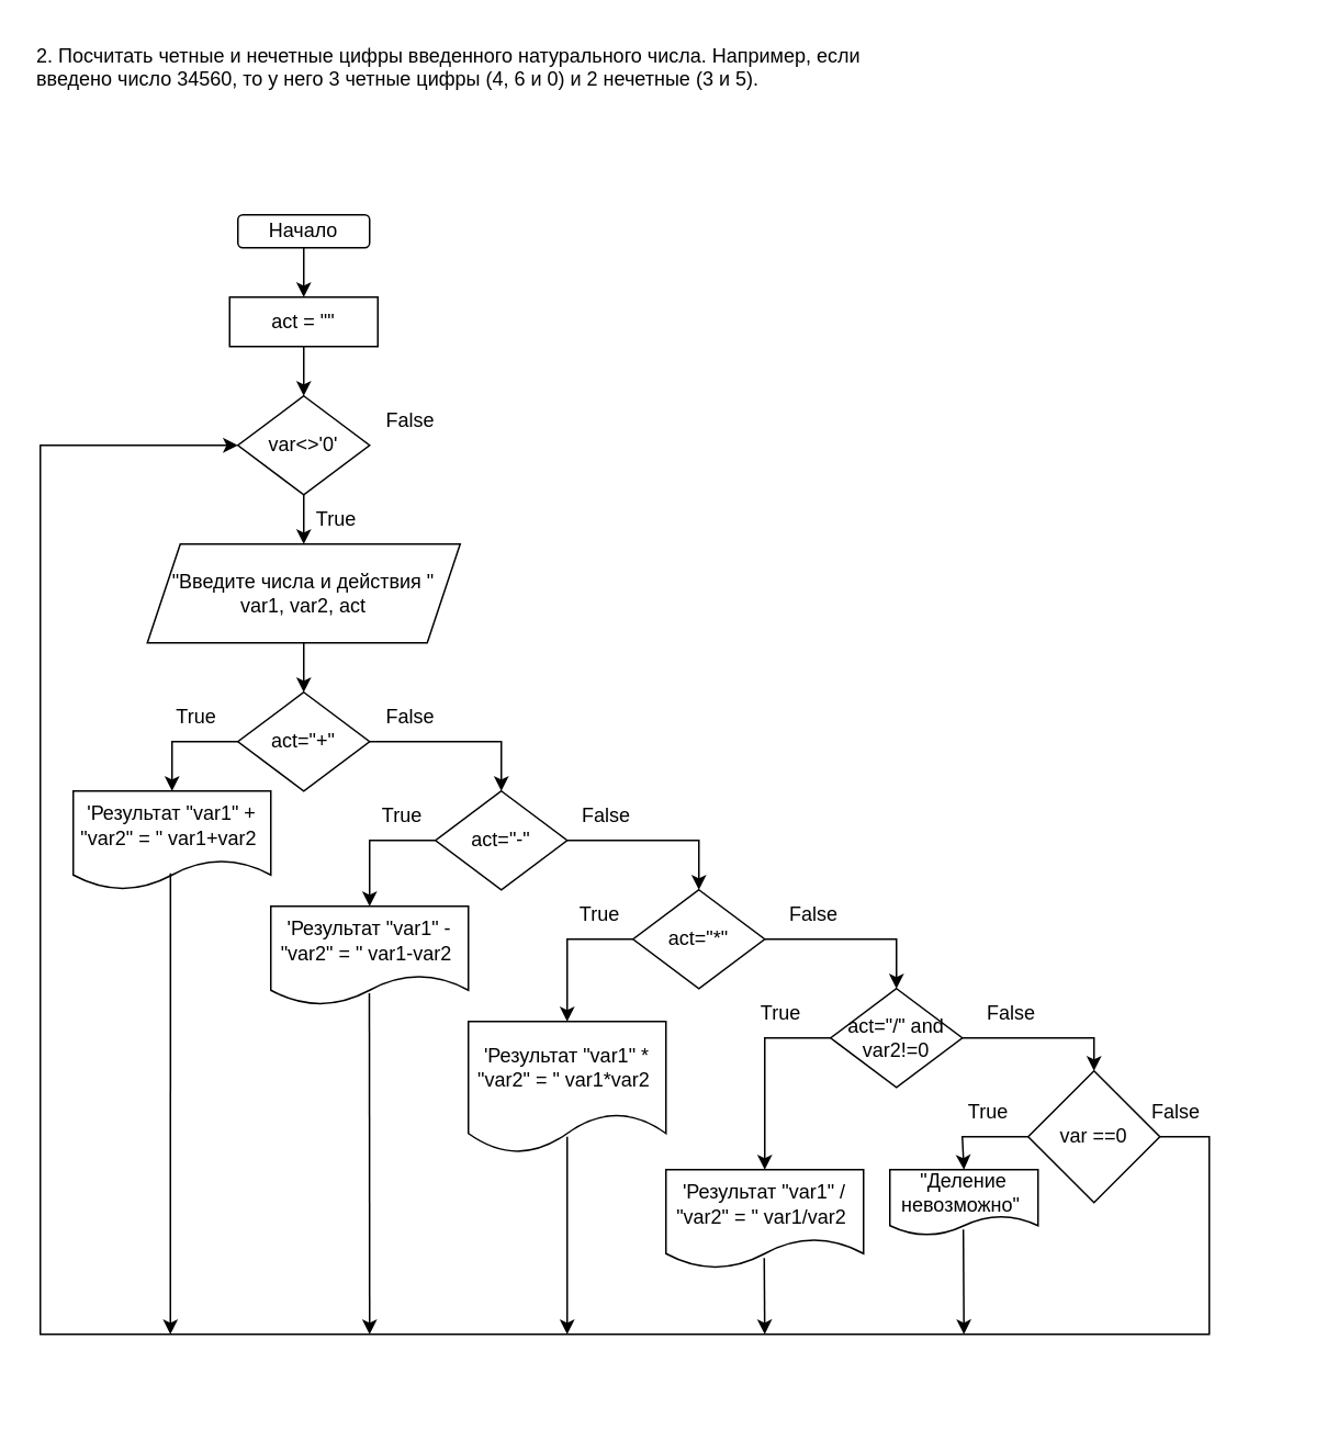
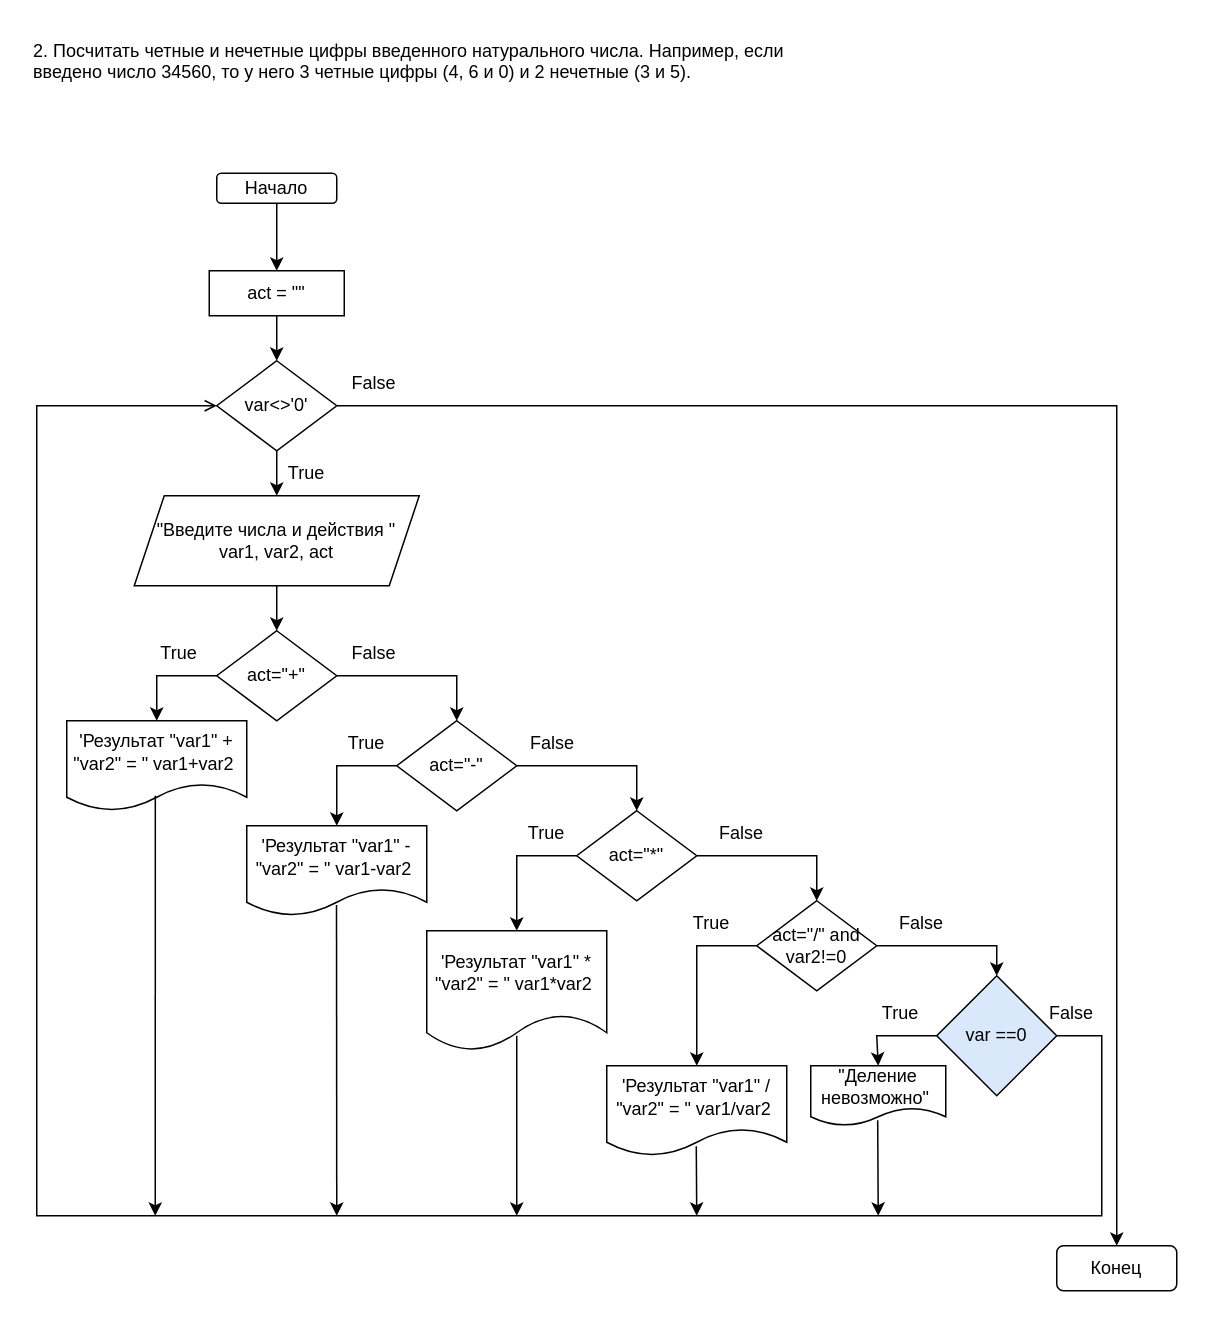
- <mxCell id="3" value="Начало" style="rounded=1;whiteSpace=wrap;html=1;" vertex="1" parent="1"><mxGeometry x="144" y="130" width="80" height="20" as="geometry" /></mxCell>
+ <mxCell id="3" value="Начало" style="rounded=1;whiteSpace=wrap;html=1;" vertex="1" parent="1"><mxGeometry x="144" y="115" width="80" height="20" as="geometry" /></mxCell>
- <mxCell id="26" value="" style="endArrow=classic;html=1;rounded=0;entryX=0;entryY=0.5;entryDx=0;entryDy=0;" edge="1" parent="1" source="42" target="7"><mxGeometry width="50" height="50" relative="1" as="geometry"><mxPoint x="704" y="760" as="sourcePoint" /><mxPoint x="24" y="320" as="targetPoint" /><Array as="points"><mxPoint x="734" y="690" /><mxPoint x="734" y="810" /><mxPoint x="24" y="810" /><mxPoint x="24" y="270" /></Array></mxGeometry></mxCell>
+ <mxCell id="26" value="" style="endArrow=open;html=1;rounded=0;entryX=0;entryY=0.5;entryDx=0;entryDy=0;" edge="1" parent="1" source="42" target="7"><mxGeometry width="50" height="50" relative="1" as="geometry"><mxPoint x="704" y="760" as="sourcePoint" /><mxPoint x="24" y="320" as="targetPoint" /><Array as="points"><mxPoint x="734" y="690" /><mxPoint x="734" y="810" /><mxPoint x="24" y="810" /><mxPoint x="24" y="270" /></Array></mxGeometry></mxCell>
+ <mxCell id="31" value="" style="endArrow=classic;html=1;rounded=0;exitX=1;exitY=0.5;exitDx=0;exitDy=0;entryX=0.5;entryY=0;entryDx=0;entryDy=0;" edge="1" parent="1" source="7" target="18"><mxGeometry width="50" height="50" relative="1" as="geometry"><mxPoint x="354" y="280" as="sourcePoint" /><mxPoint x="674" y="810" as="targetPoint" /><Array as="points"><mxPoint x="744" y="270" /></Array></mxGeometry></mxCell>
- <mxCell id="42" value="var ==0" style="rhombus;whiteSpace=wrap;html=1;" vertex="1" parent="1"><mxGeometry x="624" y="650" width="80" height="80" as="geometry" /></mxCell>
+ <mxCell id="42" value="var ==0" style="rhombus;whiteSpace=wrap;html=1;fillColor=#dae8fc;" vertex="1" parent="1"><mxGeometry x="624" y="650" width="80" height="80" as="geometry" /></mxCell>
+ <mxCell id="18" value="Конец" style="rounded=1;whiteSpace=wrap;html=1;" vertex="1" parent="1"><mxGeometry x="704" y="830" width="80" height="30" as="geometry" /></mxCell>
